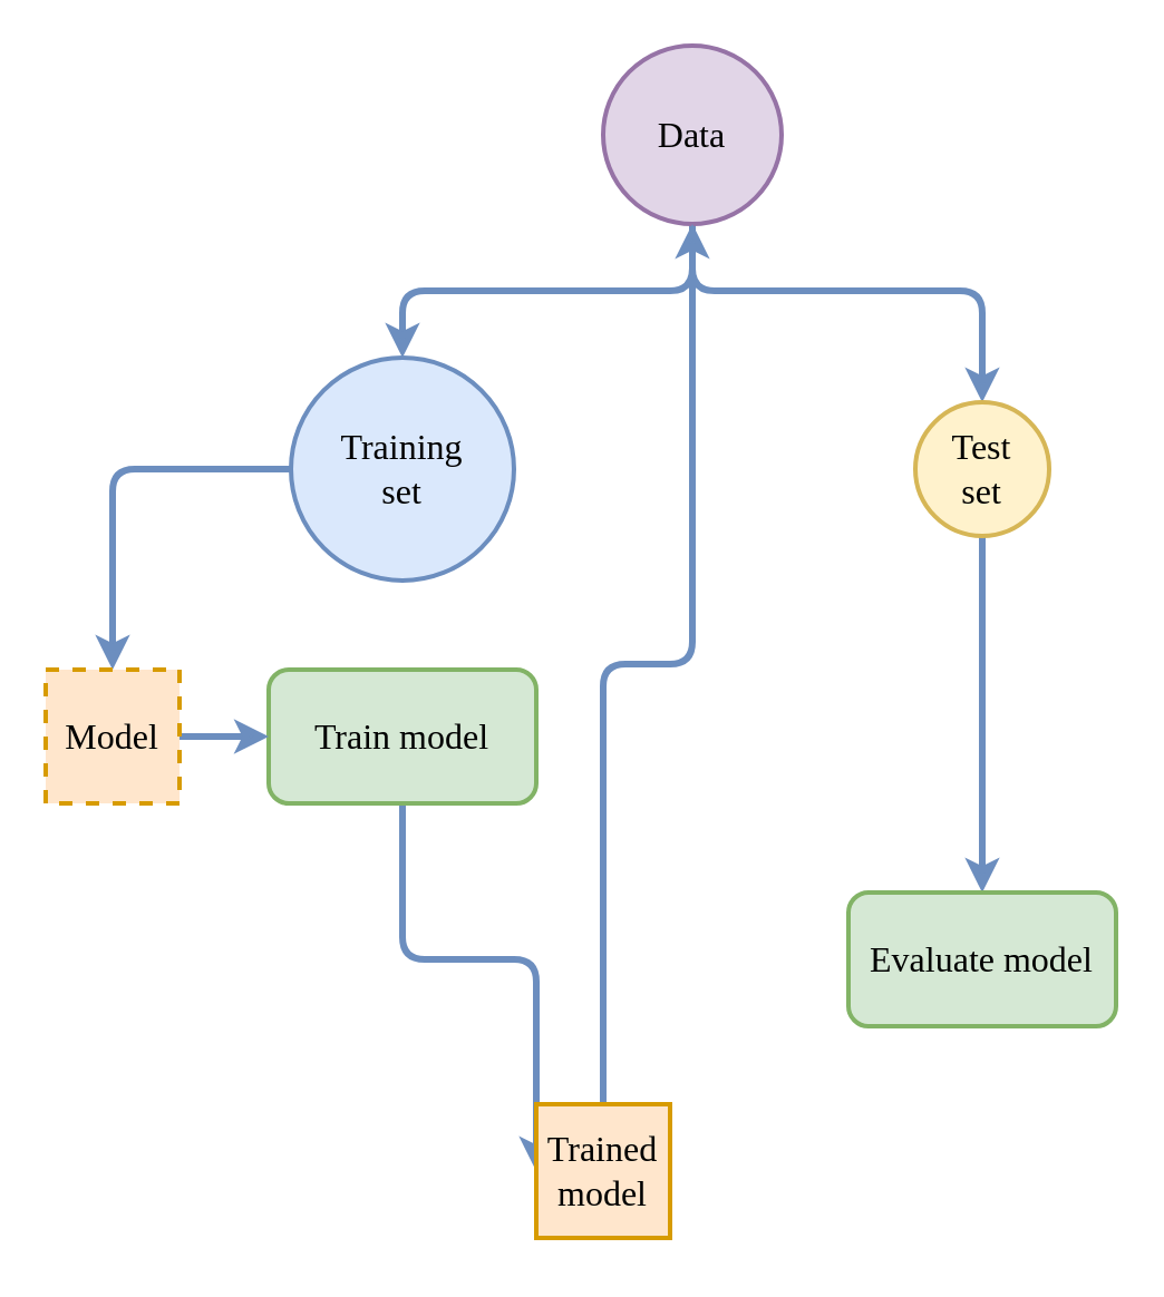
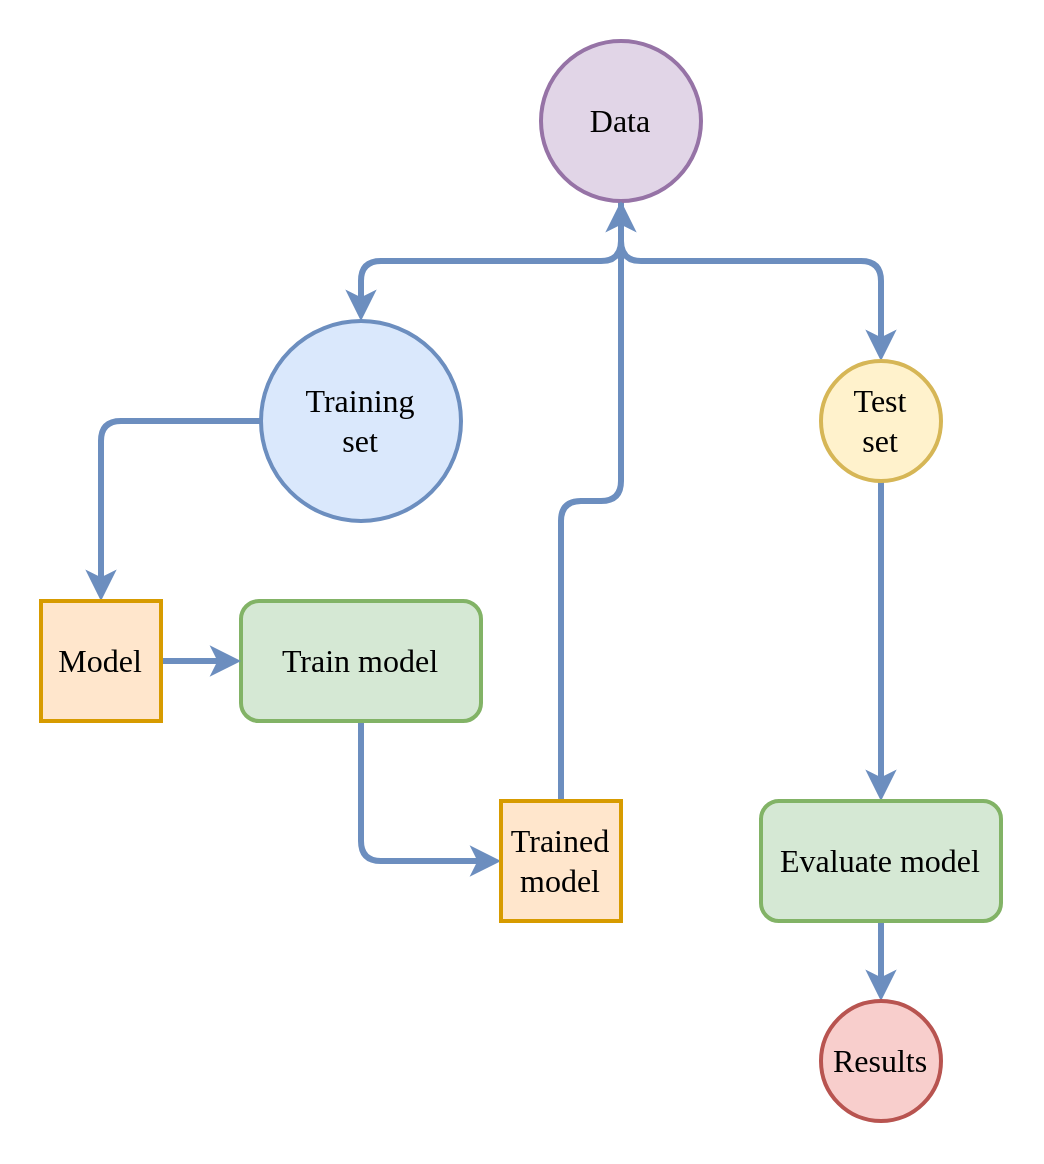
- <mxCell id="12" value="Model" style="rounded=0;whiteSpace=wrap;html=1;fillStyle=auto;strokeWidth=2;fontFamily=Calibri;fontSize=16;fillColor=#ffe6cc;strokeColor=#d79b00;dashed=1;" vertex="1" parent="1"><mxGeometry x="20" y="300" width="60" height="60" as="geometry" /></mxCell>
+ <mxCell id="12" value="Model" style="rounded=0;whiteSpace=wrap;html=1;fillStyle=auto;strokeWidth=2;fontFamily=Calibri;fontSize=16;fillColor=#ffe6cc;strokeColor=#d79b00;" vertex="1" parent="1"><mxGeometry x="20" y="300" width="60" height="60" as="geometry" /></mxCell>
+ <mxCell id="15" style="edgeStyle=orthogonalEdgeStyle;rounded=1;orthogonalLoop=1;jettySize=auto;html=1;entryX=0.5;entryY=0;entryDx=0;entryDy=0;strokeWidth=3;fontFamily=Calibri;fontSize=16;fillColor=#dae8fc;strokeColor=#6c8ebf;" edge="1" parent="1" source="16" target="17"><mxGeometry relative="1" as="geometry" /></mxCell>
- <mxCell id="14" value="Trained&lt;br&gt;model" style="rounded=0;whiteSpace=wrap;html=1;fillStyle=auto;strokeWidth=2;fontFamily=Calibri;fontSize=16;fillColor=#ffe6cc;strokeColor=#d79b00;" vertex="1" parent="1"><mxGeometry x="240" y="495" width="60" height="60" as="geometry" /></mxCell>
+ <mxCell id="14" value="Trained&lt;br&gt;model" style="rounded=0;whiteSpace=wrap;html=1;fillStyle=auto;strokeWidth=2;fontFamily=Calibri;fontSize=16;fillColor=#ffe6cc;strokeColor=#d79b00;" vertex="1" parent="1"><mxGeometry x="250" y="400" width="60" height="60" as="geometry" /></mxCell>
+ <mxCell id="17" value="Results" style="ellipse;whiteSpace=wrap;html=1;aspect=fixed;fillStyle=auto;fillColor=#f8cecc;strokeColor=#b85450;fontFamily=Calibri;fontSize=16;strokeWidth=2;" vertex="1" parent="1"><mxGeometry x="410" y="500" width="60" height="60" as="geometry" /></mxCell>
